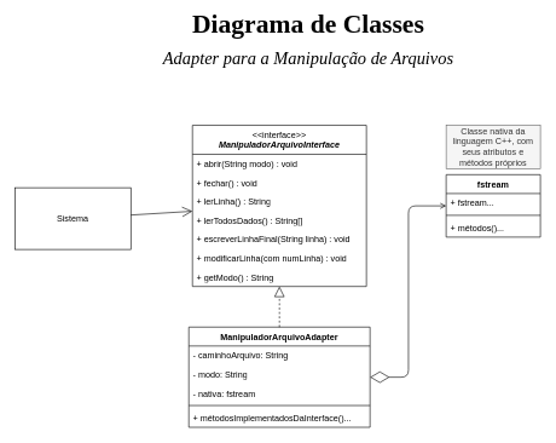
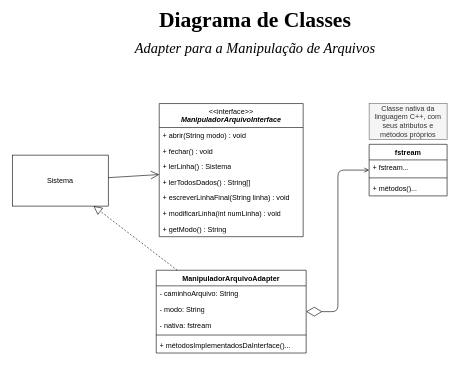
- <mxCell id="7" value="+ lerLinha() : String" style="text;strokeColor=none;fillColor=none;align=left;verticalAlign=top;spacingLeft=4;spacingRight=4;overflow=hidden;rotatable=0;points=[[0,0.5],[1,0.5]];portConstraint=eastwest;whiteSpace=wrap;html=1;" vertex="1" parent="4"><mxGeometry y="92" width="240" height="26" as="geometry" /></mxCell>
+ <mxCell id="7" value="+ lerLinha() : Sistema" style="text;strokeColor=none;fillColor=none;align=left;verticalAlign=top;spacingLeft=4;spacingRight=4;overflow=hidden;rotatable=0;points=[[0,0.5],[1,0.5]];portConstraint=eastwest;whiteSpace=wrap;html=1;" vertex="1" parent="4"><mxGeometry y="92" width="240" height="26" as="geometry" /></mxCell>
- <mxCell id="10" value="+ modificarLinha(com numLinha) : void" style="text;strokeColor=none;fillColor=none;align=left;verticalAlign=top;spacingLeft=4;spacingRight=4;overflow=hidden;rotatable=0;points=[[0,0.5],[1,0.5]];portConstraint=eastwest;whiteSpace=wrap;html=1;" vertex="1" parent="4"><mxGeometry y="170" width="240" height="26" as="geometry" /></mxCell>
+ <mxCell id="10" value="+ modificarLinha(int numLinha) : void" style="text;strokeColor=none;fillColor=none;align=left;verticalAlign=top;spacingLeft=4;spacingRight=4;overflow=hidden;rotatable=0;points=[[0,0.5],[1,0.5]];portConstraint=eastwest;whiteSpace=wrap;html=1;" vertex="1" parent="4"><mxGeometry y="170" width="240" height="26" as="geometry" /></mxCell>
- <mxCell id="24" value="" style="endArrow=block;dashed=1;endFill=0;endSize=12;html=1;" edge="1" parent="1" source="12" target="4"><mxGeometry width="160" relative="1" as="geometry"><mxPoint x="395" y="370" as="sourcePoint" /><mxPoint x="555" y="370" as="targetPoint" /></mxGeometry></mxCell>
+ <mxCell id="24" value="" style="endArrow=block;dashed=1;endFill=0;endSize=12;html=1;" edge="1" parent="1" source="12" target="3"><mxGeometry width="160" relative="1" as="geometry"><mxPoint x="395" y="370" as="sourcePoint" /><mxPoint x="555" y="370" as="targetPoint" /></mxGeometry></mxCell>
